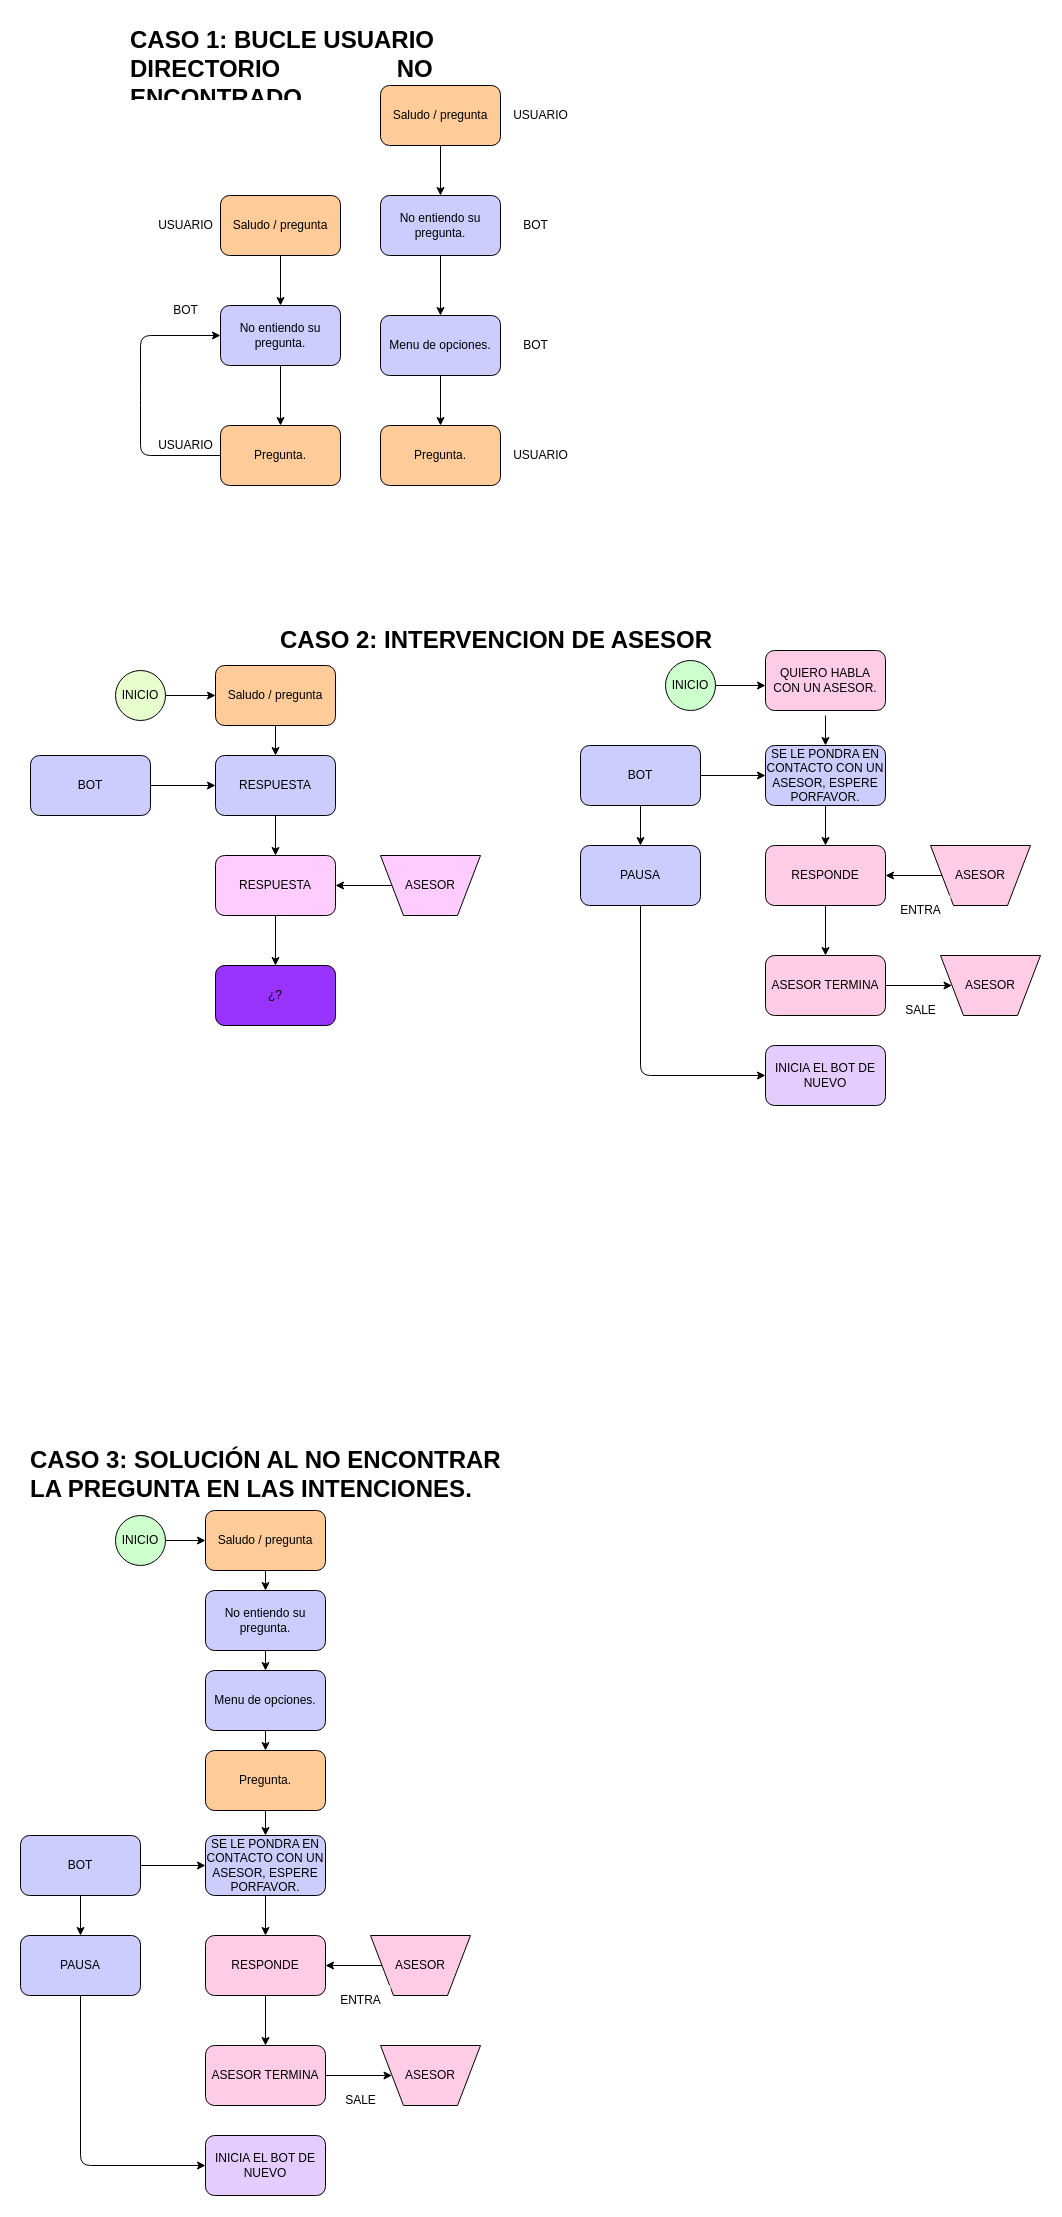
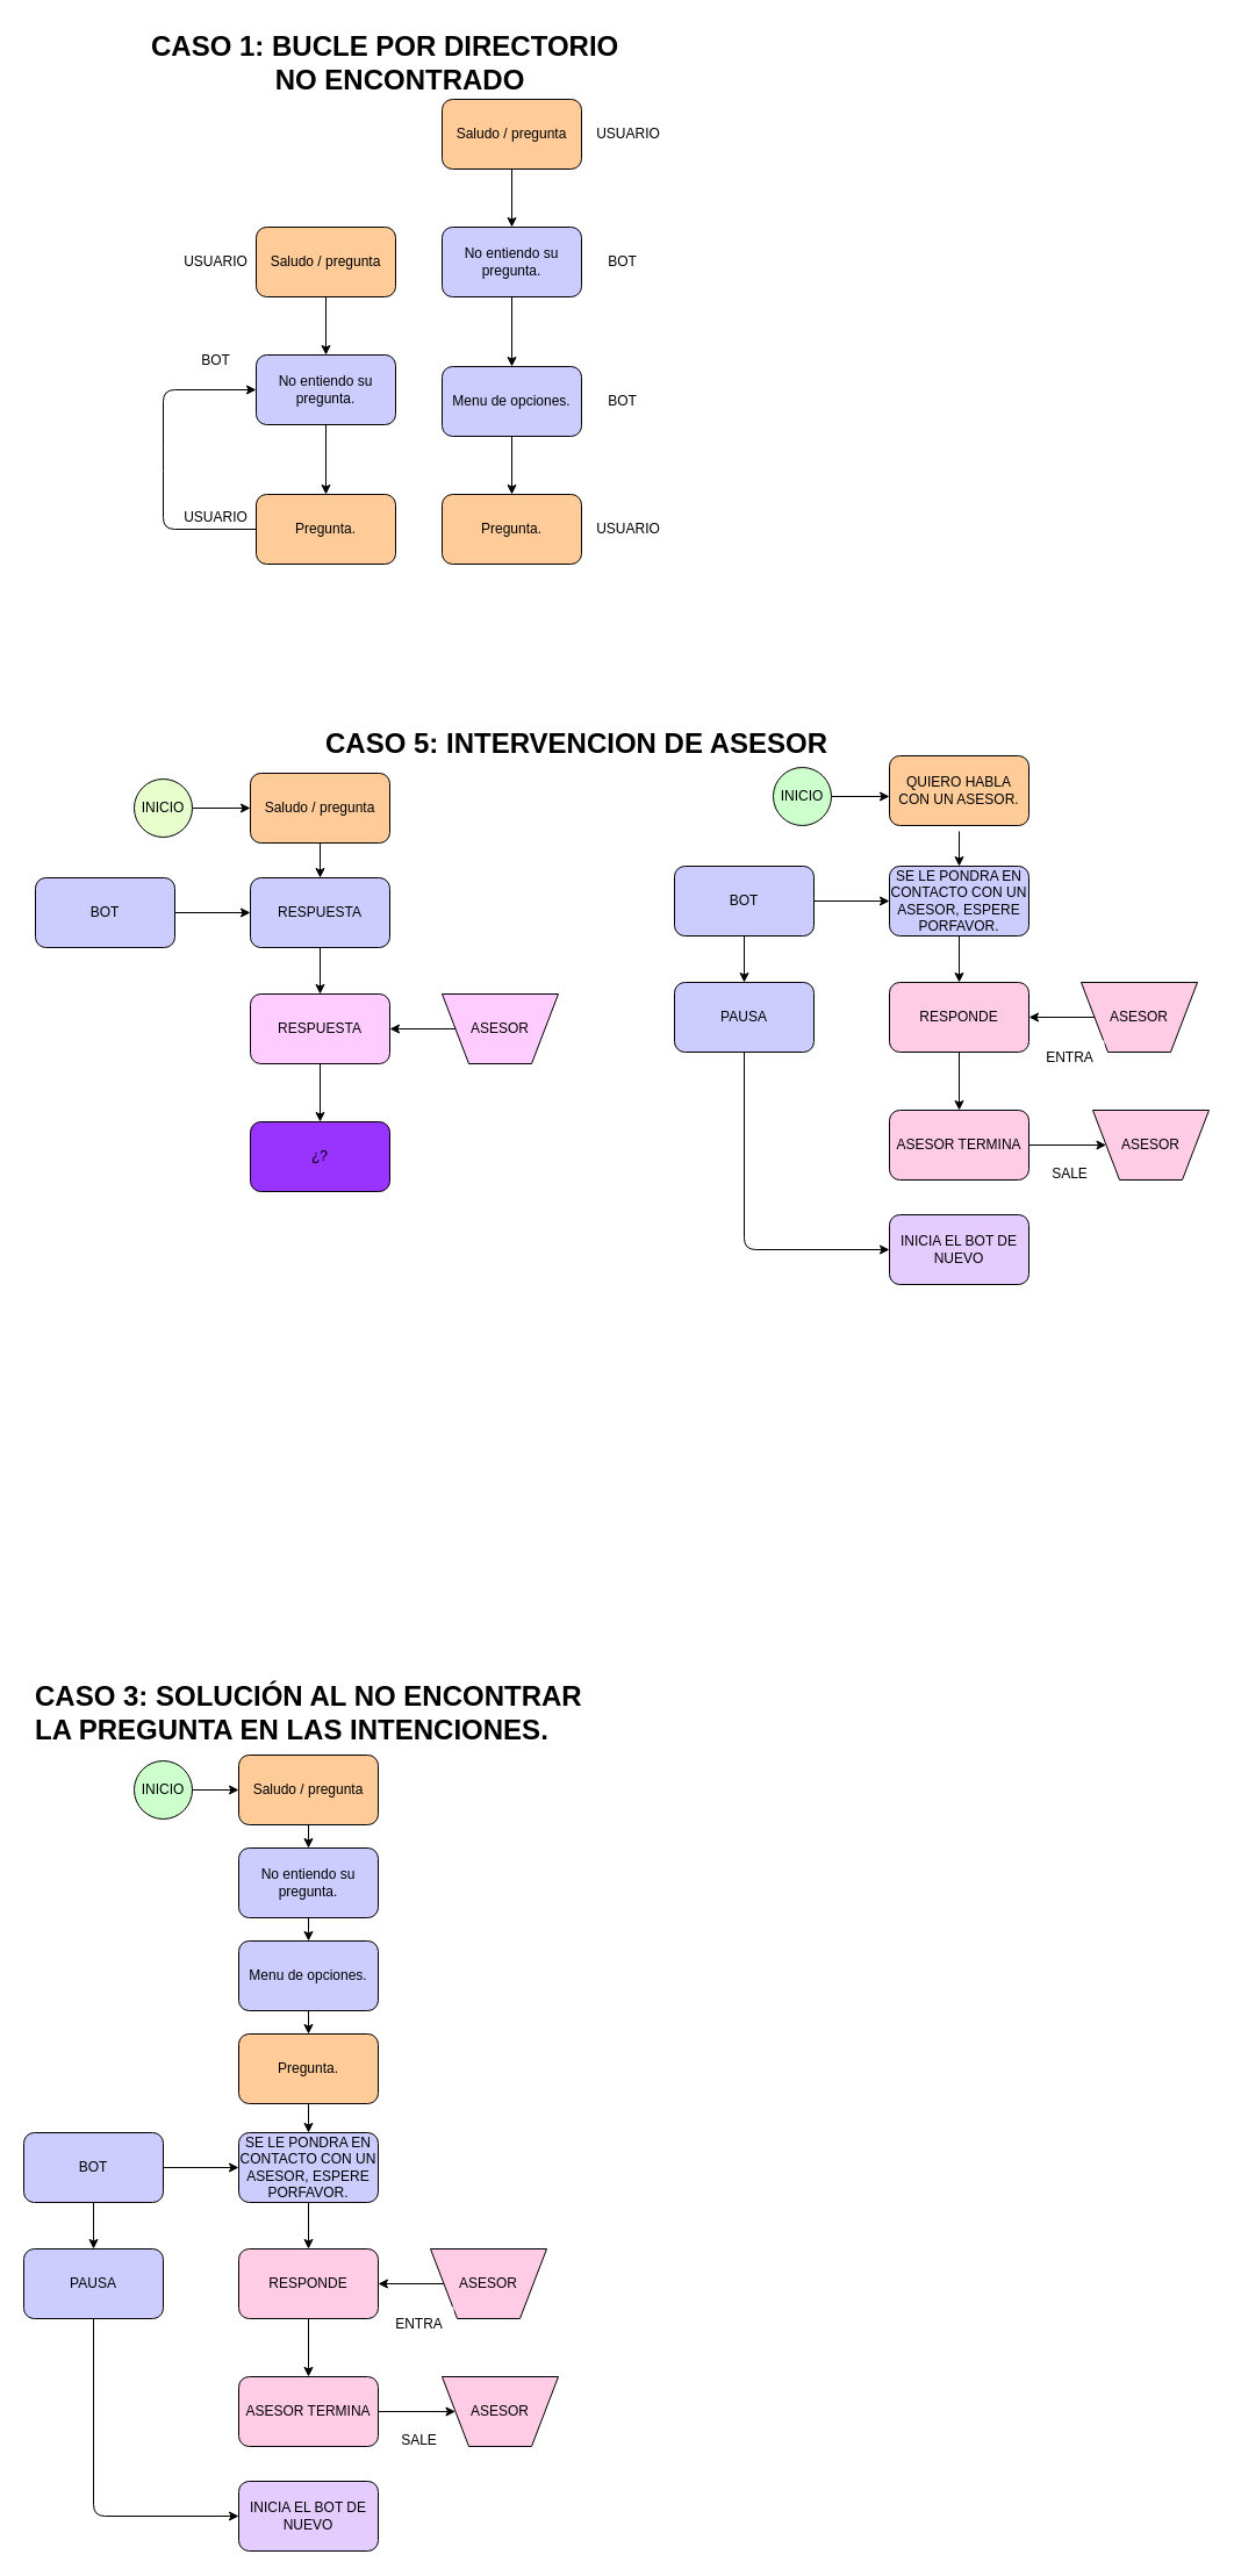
- <mxCell id="56" value="&lt;h1&gt;CASO 1: BUCLE USUARIO DIRECTORIO &lt;span style=&quot;white-space: pre;&quot;&gt;&#09;&lt;/span&gt;&lt;span style=&quot;white-space: pre;&quot;&gt;&#09;&lt;/span&gt;NO ENCONTRADO&lt;/h1&gt;" style="text;html=1;strokeColor=none;fillColor=none;spacing=5;spacingTop=-20;whiteSpace=wrap;overflow=hidden;rounded=0;" parent="1" vertex="1"><mxGeometry x="125" y="20" width="415" height="80" as="geometry" /></mxCell>
+ <mxCell id="56" value="&lt;h1&gt;CASO 1: BUCLE POR DIRECTORIO &lt;span style=&quot;white-space: pre;&quot;&gt;&#09;&lt;/span&gt;&lt;span style=&quot;white-space: pre;&quot;&gt;&#09;&lt;/span&gt;NO ENCONTRADO&lt;/h1&gt;" style="text;html=1;strokeColor=none;fillColor=none;spacing=5;spacingTop=-20;whiteSpace=wrap;overflow=hidden;rounded=0;" parent="1" vertex="1"><mxGeometry x="125" y="20" width="415" height="80" as="geometry" /></mxCell>
- <mxCell id="57" value="&lt;h1&gt;CASO 2: INTERVENCION DE ASESOR&lt;/h1&gt;" style="text;html=1;strokeColor=none;fillColor=none;spacing=5;spacingTop=-20;whiteSpace=wrap;overflow=hidden;rounded=0;" parent="1" vertex="1"><mxGeometry x="275" y="620" width="615" height="80" as="geometry" /></mxCell>
+ <mxCell id="57" value="&lt;h1&gt;CASO 5: INTERVENCION DE ASESOR&lt;/h1&gt;" style="text;html=1;strokeColor=none;fillColor=none;spacing=5;spacingTop=-20;whiteSpace=wrap;overflow=hidden;rounded=0;" parent="1" vertex="1"><mxGeometry x="275" y="620" width="615" height="80" as="geometry" /></mxCell>
- <mxCell id="29" value="QUIERO HABLA CON UN ASESOR." style="rounded=1;whiteSpace=wrap;html=1;fillColor=#ffcce6;" parent="1" vertex="1"><mxGeometry x="765" y="650" width="120" height="60" as="geometry" /></mxCell>
+ <mxCell id="29" value="QUIERO HABLA CON UN ASESOR." style="rounded=1;whiteSpace=wrap;html=1;fillColor=#FFCC99;" parent="1" vertex="1"><mxGeometry x="765" y="650" width="120" height="60" as="geometry" /></mxCell>
